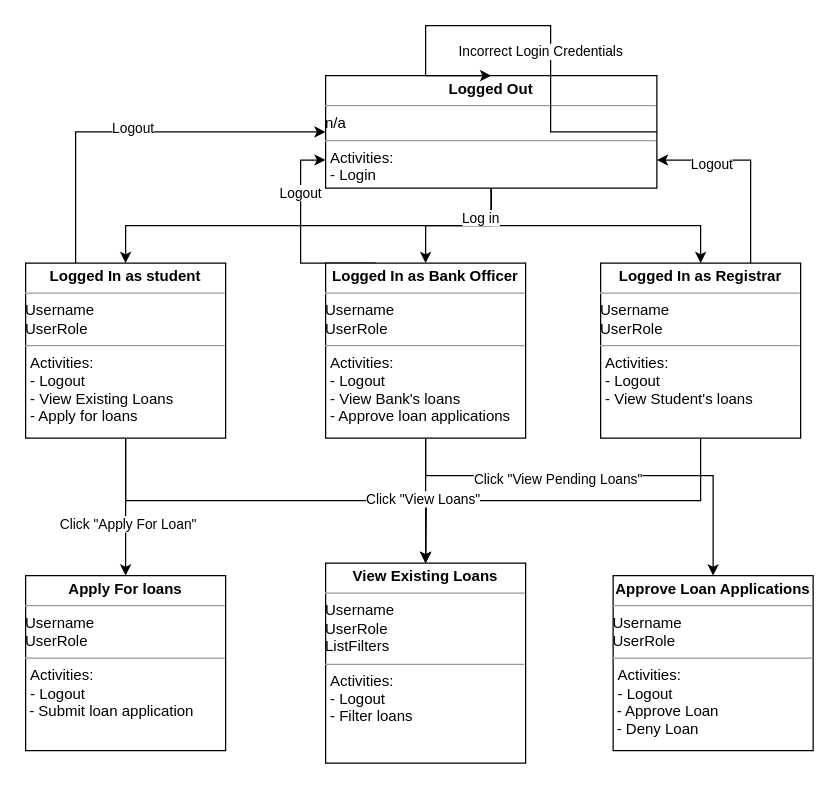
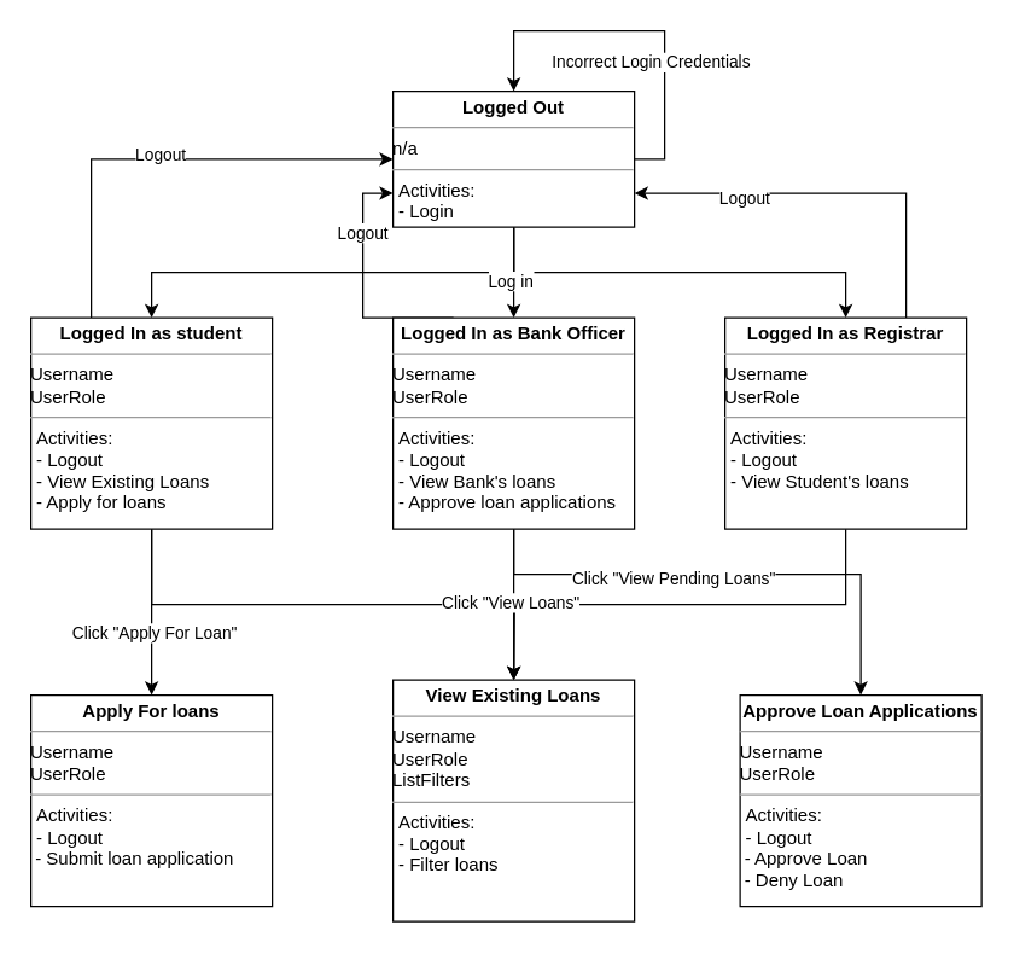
- <mxCell id="6" value="&lt;p style=&quot;margin: 0px ; margin-top: 4px ; text-align: center&quot;&gt;&lt;b&gt;Logged Out&lt;/b&gt;&lt;br&gt;&lt;/p&gt;&lt;hr size=&quot;1&quot;&gt;n/a&lt;br&gt;&lt;hr size=&quot;1&quot;&gt;&lt;p style=&quot;margin: 0px ; margin-left: 4px&quot;&gt;Activities:&lt;br&gt;&lt;/p&gt;&lt;p style=&quot;margin: 0px ; margin-left: 4px&quot;&gt;- Login&lt;br&gt;&lt;/p&gt;" style="verticalAlign=top;align=left;overflow=fill;fontSize=12;fontFamily=Helvetica;html=1;" vertex="1" parent="1"><mxGeometry x="260" y="60" width="265" height="90" as="geometry" /></mxCell>
+ <mxCell id="6" value="&lt;p style=&quot;margin: 0px ; margin-top: 4px ; text-align: center&quot;&gt;&lt;b&gt;Logged Out&lt;/b&gt;&lt;br&gt;&lt;/p&gt;&lt;hr size=&quot;1&quot;&gt;n/a&lt;br&gt;&lt;hr size=&quot;1&quot;&gt;&lt;p style=&quot;margin: 0px ; margin-left: 4px&quot;&gt;Activities:&lt;br&gt;&lt;/p&gt;&lt;p style=&quot;margin: 0px ; margin-left: 4px&quot;&gt;- Login&lt;br&gt;&lt;/p&gt;" style="verticalAlign=top;align=left;overflow=fill;fontSize=12;fontFamily=Helvetica;html=1;" vertex="1" parent="1"><mxGeometry x="260" y="60" width="160" height="90" as="geometry" /></mxCell>
